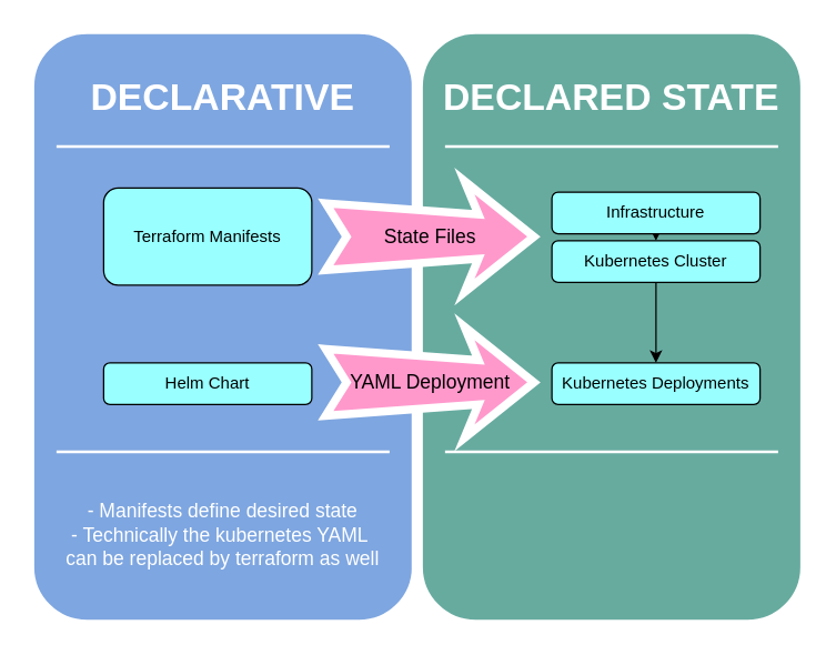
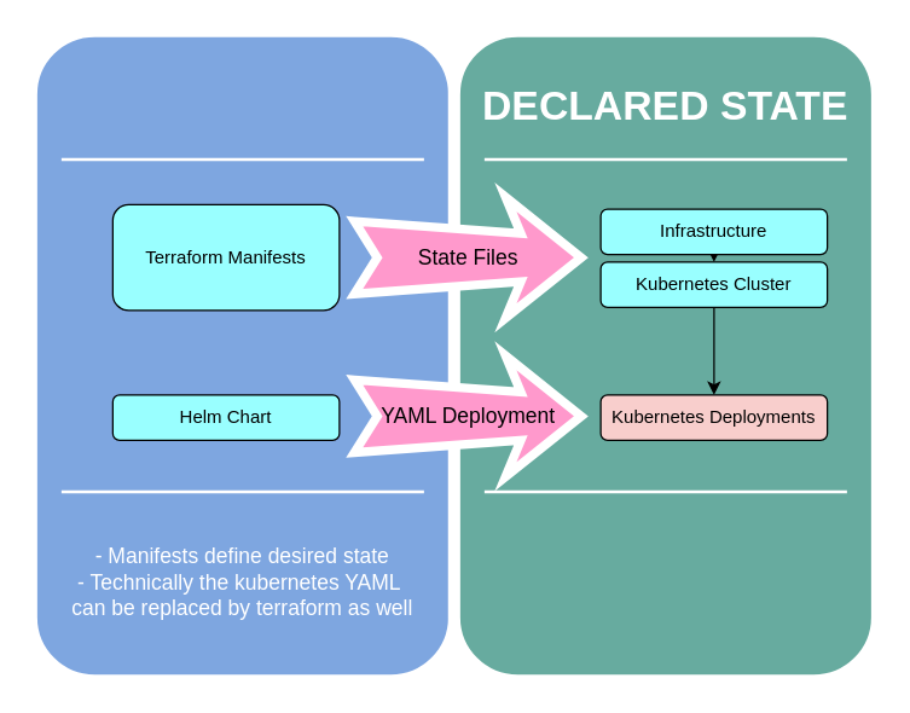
- <mxCell id="3" value="DECLARATIVE" style="text;html=1;strokeColor=none;fillColor=none;align=center;verticalAlign=middle;whiteSpace=wrap;rounded=0;shadow=0;fontSize=27;fontColor=#FFFFFF;fontStyle=1" parent="1" vertex="1"><mxGeometry x="20" y="40" width="280" height="60" as="geometry" /></mxCell>
- <mxCell id="16" value="Kubernetes Deployments" style="rounded=1;whiteSpace=wrap;html=1;fillColor=#99FFFF;" parent="1" vertex="1"><mxGeometry x="397" y="261" width="150" height="30" as="geometry" /></mxCell>
+ <mxCell id="16" value="Kubernetes Deployments" style="rounded=1;whiteSpace=wrap;html=1;fillColor=#f8cecc;" parent="1" vertex="1"><mxGeometry x="397" y="261" width="150" height="30" as="geometry" /></mxCell>
